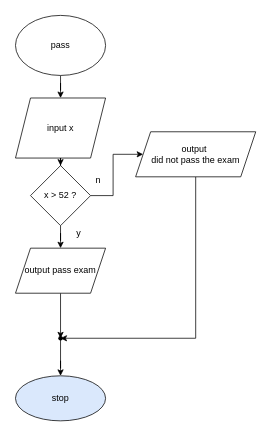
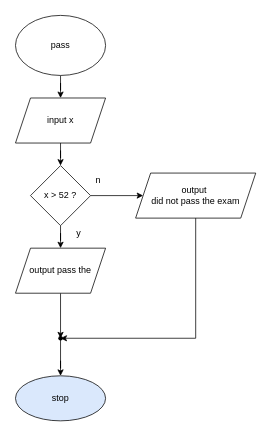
- <mxCell id="5" value="input x" style="shape=parallelogram;perimeter=parallelogramPerimeter;whiteSpace=wrap;html=1;fixedSize=1;" vertex="1" parent="1"><mxGeometry x="20" y="130" width="120" height="80" as="geometry" /></mxCell>
+ <mxCell id="5" value="input x" style="shape=parallelogram;perimeter=parallelogramPerimeter;whiteSpace=wrap;html=1;fixedSize=1;" vertex="1" parent="1"><mxGeometry x="20" y="130" width="120" height="60" as="geometry" /></mxCell>
- <mxCell id="13" value="output&amp;nbsp;&lt;br&gt;did not pass the exam" style="shape=parallelogram;perimeter=parallelogramPerimeter;whiteSpace=wrap;html=1;fixedSize=1;" vertex="1" parent="1"><mxGeometry x="180" y="175" width="160" height="60" as="geometry" /></mxCell>
+ <mxCell id="13" value="output&amp;nbsp;&lt;br&gt;did not pass the exam" style="shape=parallelogram;perimeter=parallelogramPerimeter;whiteSpace=wrap;html=1;fixedSize=1;" vertex="1" parent="1"><mxGeometry x="180" y="230" width="160" height="60" as="geometry" /></mxCell>
- <mxCell id="10" value="output pass exam" style="shape=parallelogram;perimeter=parallelogramPerimeter;whiteSpace=wrap;html=1;fixedSize=1;" vertex="1" parent="1"><mxGeometry x="20" y="330" width="120" height="60" as="geometry" /></mxCell>
+ <mxCell id="10" value="output pass the" style="shape=parallelogram;perimeter=parallelogramPerimeter;whiteSpace=wrap;html=1;fixedSize=1;" vertex="1" parent="1"><mxGeometry x="20" y="330" width="120" height="60" as="geometry" /></mxCell>
